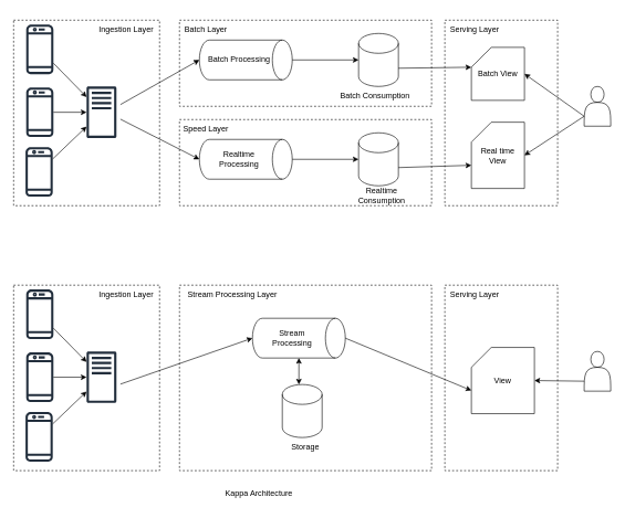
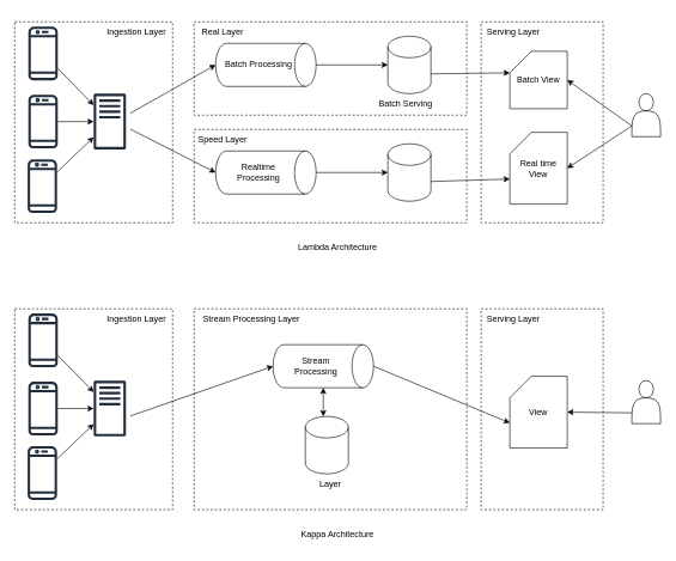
- <mxCell id="25" value="Batch Layer" style="text;html=1;align=center;verticalAlign=middle;whiteSpace=wrap;rounded=0;" vertex="1" parent="1"><mxGeometry x="270" y="30" width="80" height="30" as="geometry" /></mxCell>
+ <mxCell id="25" value="Real Layer" style="text;html=1;align=center;verticalAlign=middle;whiteSpace=wrap;rounded=0;" vertex="1" parent="1"><mxGeometry x="270" y="30" width="80" height="30" as="geometry" /></mxCell>
- <mxCell id="22" value="Batch Consumption" style="text;html=1;align=center;verticalAlign=middle;whiteSpace=wrap;rounded=0;" vertex="1" parent="1"><mxGeometry x="510" y="130" width="110" height="30" as="geometry" /></mxCell>
+ <mxCell id="22" value="Batch Serving" style="text;html=1;align=center;verticalAlign=middle;whiteSpace=wrap;rounded=0;" vertex="1" parent="1"><mxGeometry x="510" y="130" width="110" height="30" as="geometry" /></mxCell>
- <mxCell id="23" value="Realtime Consumption" style="text;html=1;align=center;verticalAlign=middle;whiteSpace=wrap;rounded=0;" vertex="1" parent="1"><mxGeometry x="520" y="280" width="110" height="30" as="geometry" /></mxCell>
+ <mxCell id="36" value="Lambda Architecture" style="text;html=1;align=center;verticalAlign=middle;whiteSpace=wrap;rounded=0;" vertex="1" parent="1"><mxGeometry x="390" y="330" width="160" height="30" as="geometry" /></mxCell>
- <mxCell id="42" value="View" style="shape=card;whiteSpace=wrap;html=1;" vertex="1" parent="1"><mxGeometry x="710" y="524" width="95" height="100" as="geometry" /></mxCell>
+ <mxCell id="42" value="View" style="shape=card;whiteSpace=wrap;html=1;" vertex="1" parent="1"><mxGeometry x="710" y="524" width="80" height="100" as="geometry" /></mxCell>
- <mxCell id="46" value="Storage" style="text;html=1;align=center;verticalAlign=middle;whiteSpace=wrap;rounded=0;" vertex="1" parent="1"><mxGeometry x="405" y="660" width="110" height="30" as="geometry" /></mxCell>
+ <mxCell id="46" value="Layer" style="text;html=1;align=center;verticalAlign=middle;whiteSpace=wrap;rounded=0;" vertex="1" parent="1"><mxGeometry x="405" y="660" width="110" height="30" as="geometry" /></mxCell>
- <mxCell id="58" value="Kappa Architecture" style="text;html=1;align=center;verticalAlign=middle;whiteSpace=wrap;rounded=0;" vertex="1" parent="1"><mxGeometry x="310" y="730" width="160" height="30" as="geometry" /></mxCell>
+ <mxCell id="58" value="Kappa Architecture" style="text;html=1;align=center;verticalAlign=middle;whiteSpace=wrap;rounded=0;" vertex="1" parent="1"><mxGeometry x="390" y="730" width="160" height="30" as="geometry" /></mxCell>
